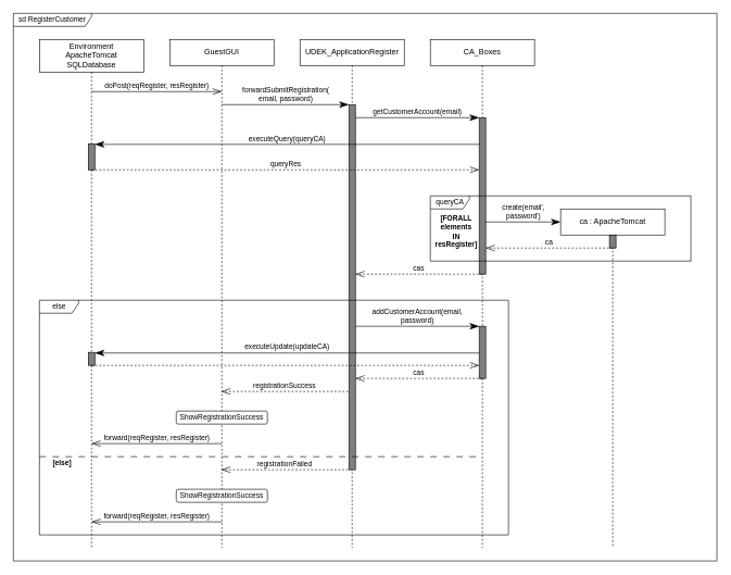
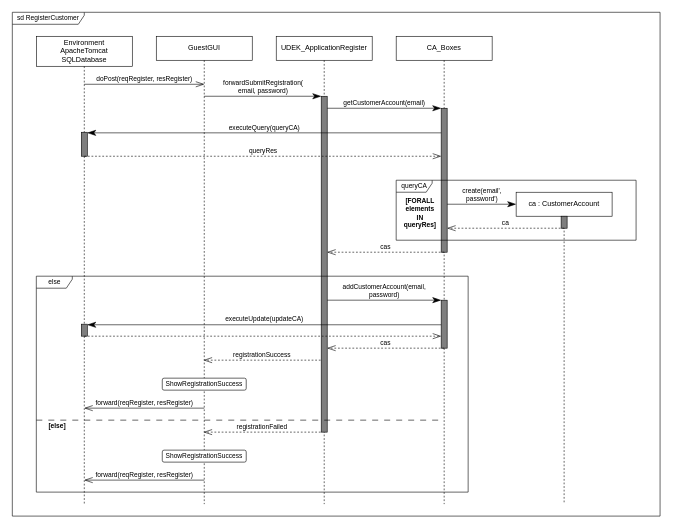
- <mxCell id="8" value="ca : ApacheTomcat" style="shape=umlLifeline;perimeter=lifelinePerimeter;whiteSpace=wrap;html=1;container=0;collapsible=0;recursiveResize=0;outlineConnect=0;connectable=0;allowArrows=0;" vertex="1" parent="3"><mxGeometry x="860" y="320" width="160" height="520" as="geometry" /></mxCell>
+ <mxCell id="8" value="ca : CustomerAccount" style="shape=umlLifeline;perimeter=lifelinePerimeter;whiteSpace=wrap;html=1;container=0;collapsible=0;recursiveResize=0;outlineConnect=0;connectable=0;allowArrows=0;" vertex="1" parent="3"><mxGeometry x="860" y="320" width="160" height="520" as="geometry" /></mxCell>
- <mxCell id="18" value="&lt;b&gt;[FORALL&lt;br&gt;elements&lt;br&gt;IN&lt;br&gt;resRegister]&lt;/b&gt;" style="text;html=1;strokeColor=none;fillColor=none;align=center;verticalAlign=middle;whiteSpace=wrap;rounded=0;dashed=1;fontFamily=Helvetica;fontSize=11;fontColor=default;" vertex="1" parent="17"><mxGeometry y="20" width="80" height="70" as="geometry" /></mxCell>
+ <mxCell id="18" value="&lt;b&gt;[FORALL&lt;br&gt;elements&lt;br&gt;IN&lt;br&gt;queryRes]&lt;/b&gt;" style="text;html=1;strokeColor=none;fillColor=none;align=center;verticalAlign=middle;whiteSpace=wrap;rounded=0;dashed=1;fontFamily=Helvetica;fontSize=11;fontColor=default;" vertex="1" parent="17"><mxGeometry y="20" width="80" height="70" as="geometry" /></mxCell>
